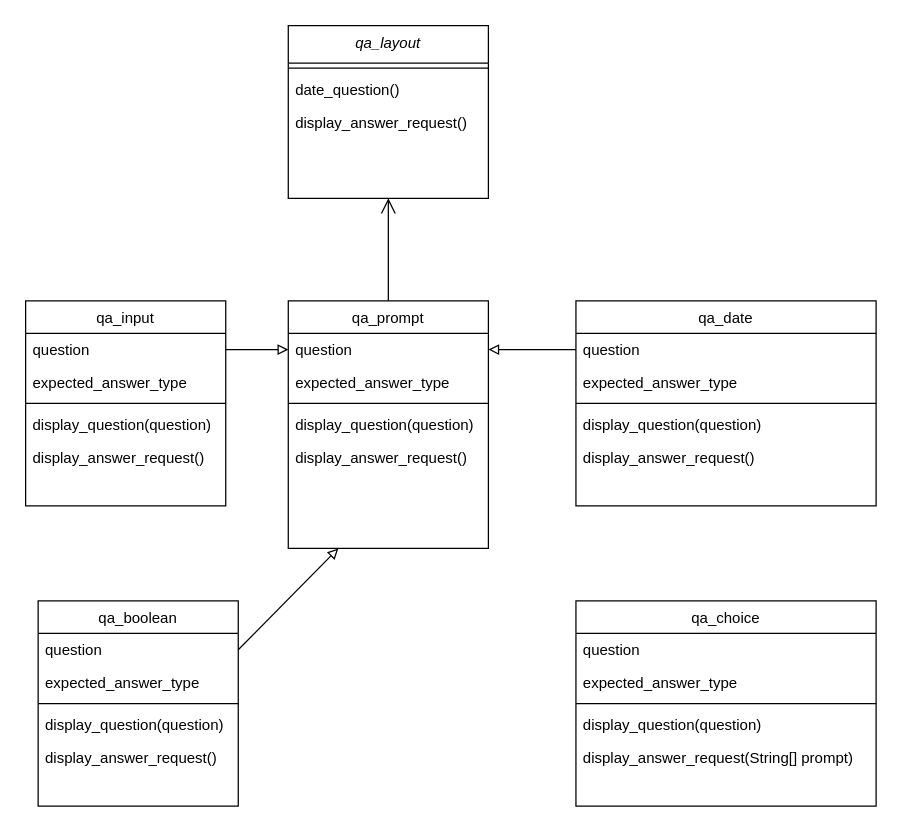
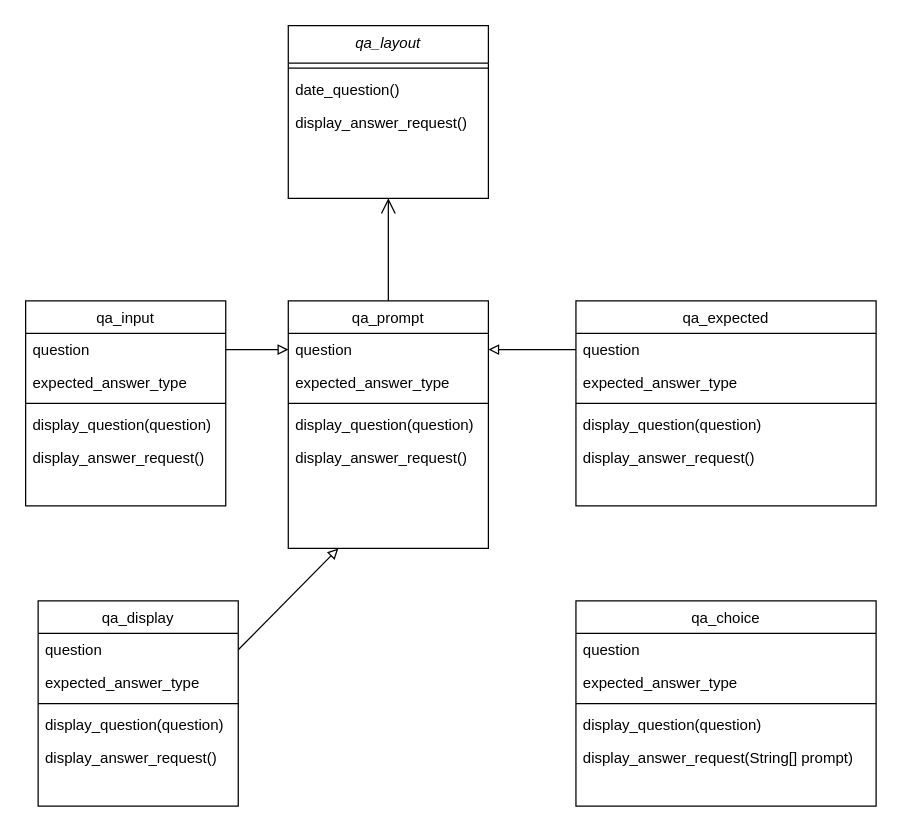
- <mxCell id="13" value="qa_date" style="swimlane;fontStyle=0;align=center;verticalAlign=top;childLayout=stackLayout;horizontal=1;startSize=26;horizontalStack=0;resizeParent=1;resizeLast=0;collapsible=1;marginBottom=0;rounded=0;shadow=0;strokeWidth=1;" vertex="1" parent="1"><mxGeometry x="460" y="240" width="240" height="164" as="geometry"><mxRectangle x="130" y="380" width="160" height="26" as="alternateBounds" /></mxGeometry></mxCell>
+ <mxCell id="13" value="qa_expected" style="swimlane;fontStyle=0;align=center;verticalAlign=top;childLayout=stackLayout;horizontal=1;startSize=26;horizontalStack=0;resizeParent=1;resizeLast=0;collapsible=1;marginBottom=0;rounded=0;shadow=0;strokeWidth=1;" vertex="1" parent="1"><mxGeometry x="460" y="240" width="240" height="164" as="geometry"><mxRectangle x="130" y="380" width="160" height="26" as="alternateBounds" /></mxGeometry></mxCell>
- <mxCell id="25" value="qa_boolean" style="swimlane;fontStyle=0;align=center;verticalAlign=top;childLayout=stackLayout;horizontal=1;startSize=26;horizontalStack=0;resizeParent=1;resizeLast=0;collapsible=1;marginBottom=0;rounded=0;shadow=0;strokeWidth=1;" vertex="1" parent="1"><mxGeometry x="30" y="480" width="160" height="164" as="geometry"><mxRectangle x="130" y="380" width="160" height="26" as="alternateBounds" /></mxGeometry></mxCell>
+ <mxCell id="25" value="qa_display" style="swimlane;fontStyle=0;align=center;verticalAlign=top;childLayout=stackLayout;horizontal=1;startSize=26;horizontalStack=0;resizeParent=1;resizeLast=0;collapsible=1;marginBottom=0;rounded=0;shadow=0;strokeWidth=1;" vertex="1" parent="1"><mxGeometry x="30" y="480" width="160" height="164" as="geometry"><mxRectangle x="130" y="380" width="160" height="26" as="alternateBounds" /></mxGeometry></mxCell>
